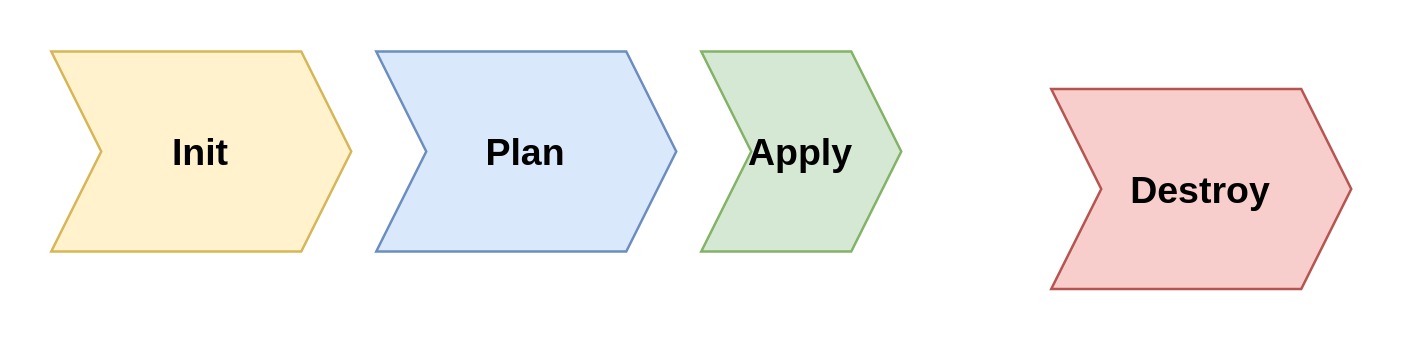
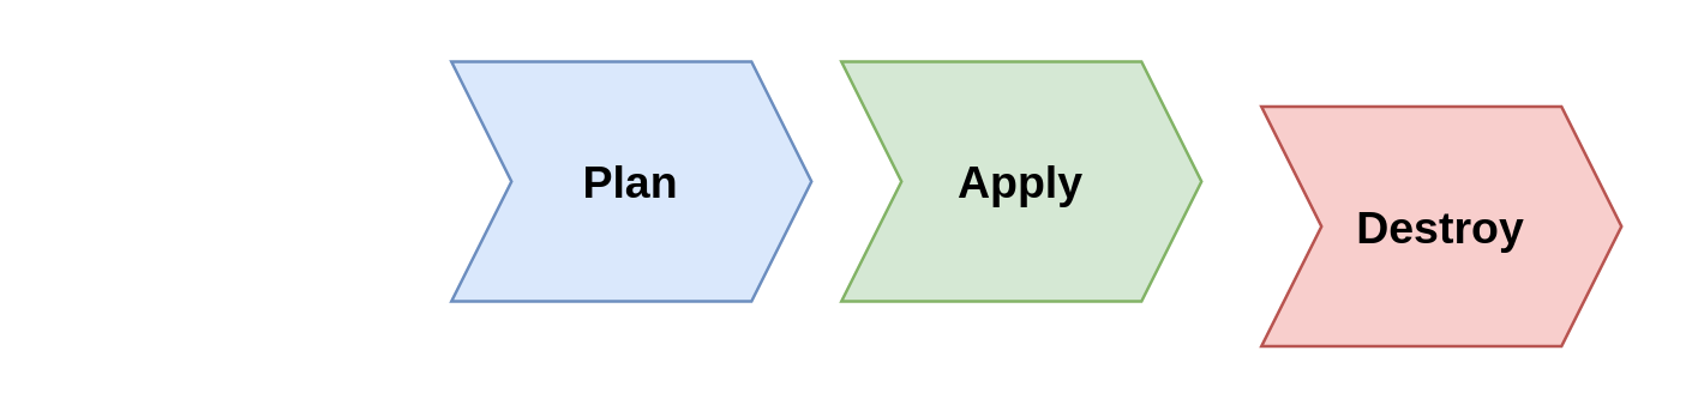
- <mxCell id="2" value="&lt;span style=&quot;font-size: 15px;&quot;&gt;&lt;font style=&quot;font-size: 15px;&quot;&gt;Init&lt;/font&gt;&lt;/span&gt;" style="shape=step;perimeter=stepPerimeter;whiteSpace=wrap;html=1;fixedSize=1;fillColor=#fff2cc;strokeColor=#d6b656;fontSize=15;fontStyle=1" parent="1" vertex="1"><mxGeometry x="20" y="20" width="120" height="80" as="geometry" /></mxCell>
- <mxCell id="4" value="Apply" style="shape=step;perimeter=stepPerimeter;whiteSpace=wrap;html=1;fixedSize=1;fillColor=#d5e8d4;strokeColor=#82b366;fontSize=15;fontStyle=1" parent="1" vertex="1"><mxGeometry x="280" y="20" width="80" height="80" as="geometry" /></mxCell>
+ <mxCell id="4" value="Apply" style="shape=step;perimeter=stepPerimeter;whiteSpace=wrap;html=1;fixedSize=1;fillColor=#d5e8d4;strokeColor=#82b366;fontSize=15;fontStyle=1" parent="1" vertex="1"><mxGeometry x="280" y="20" width="120" height="80" as="geometry" /></mxCell>
